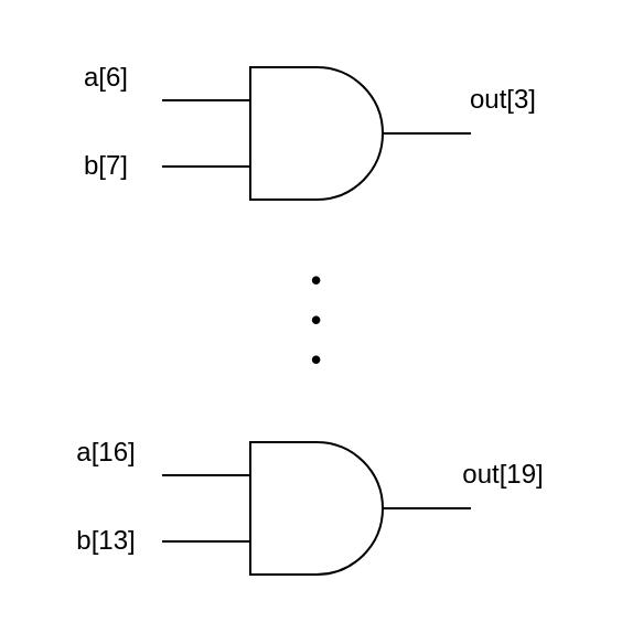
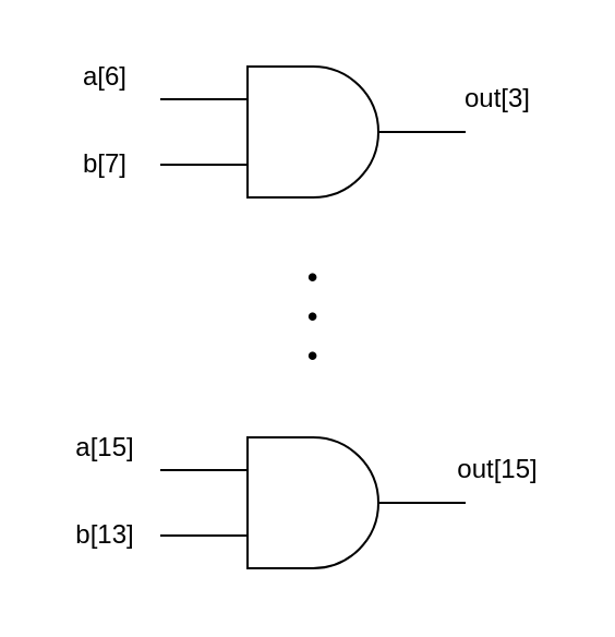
- <mxCell id="15" value="a[16]" style="text;html=1;align=center;verticalAlign=middle;whiteSpace=wrap;rounded=0;" vertex="1" parent="1"><mxGeometry x="23" y="190" width="50" height="30" as="geometry" /></mxCell>
+ <mxCell id="15" value="a[15]" style="text;html=1;align=center;verticalAlign=middle;whiteSpace=wrap;rounded=0;" vertex="1" parent="1"><mxGeometry x="23" y="190" width="50" height="30" as="geometry" /></mxCell>
- <mxCell id="17" value="out[19]" style="text;html=1;align=center;verticalAlign=middle;whiteSpace=wrap;rounded=0;" vertex="1" parent="1"><mxGeometry x="203" y="200" width="50" height="30" as="geometry" /></mxCell>
+ <mxCell id="17" value="out[15]" style="text;html=1;align=center;verticalAlign=middle;whiteSpace=wrap;rounded=0;" vertex="1" parent="1"><mxGeometry x="203" y="200" width="50" height="30" as="geometry" /></mxCell>
